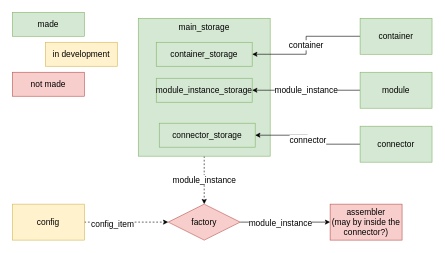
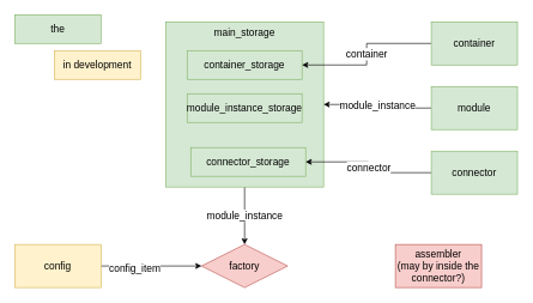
- <mxCell id="20" value="made" style="rounded=0;whiteSpace=wrap;html=1;fontSize=14;fillColor=#d5e8d4;strokeColor=#82b366;" vertex="1" parent="1"><mxGeometry x="20" y="20" width="120" height="40" as="geometry" /></mxCell>
+ <mxCell id="20" value="the" style="rounded=0;whiteSpace=wrap;html=1;fontSize=14;fillColor=#d5e8d4;strokeColor=#82b366;" vertex="1" parent="1"><mxGeometry x="20" y="20" width="120" height="40" as="geometry" /></mxCell>
- <mxCell id="22" value="not made" style="rounded=0;whiteSpace=wrap;html=1;fontSize=14;fillColor=#f8cecc;strokeColor=#b85450;" vertex="1" parent="1"><mxGeometry x="20" y="120" width="120" height="40" as="geometry" /></mxCell>
- <mxCell id="9" value="module_instance" style="edgeStyle=orthogonalEdgeStyle;rounded=0;orthogonalLoop=1;jettySize=auto;html=1;exitX=0;exitY=0.5;exitDx=0;exitDy=0;entryX=1;entryY=0.5;entryDx=0;entryDy=0;align=center;fontSize=14;" parent="1" source="10" target="5" edge="1"><mxGeometry relative="1" as="geometry" /></mxCell>
+ <mxCell id="9" value="module_instance" style="edgeStyle=orthogonalEdgeStyle;rounded=0;orthogonalLoop=1;jettySize=auto;html=1;exitX=0;exitY=0.5;exitDx=0;exitDy=0;align=center;fontSize=14;" parent="1" source="10" target="3" edge="1"><mxGeometry relative="1" as="geometry" /></mxCell>
- <mxCell id="2" value="module_instance" style="edgeStyle=orthogonalEdgeStyle;rounded=0;orthogonalLoop=1;jettySize=auto;html=1;exitX=0.5;exitY=1;exitDx=0;exitDy=0;entryX=0.5;entryY=0;entryDx=0;entryDy=0;align=center;fontSize=14;dashed=1;" parent="1" source="3" target="15" edge="1"><mxGeometry relative="1" as="geometry" /></mxCell>
+ <mxCell id="2" value="module_instance" style="edgeStyle=orthogonalEdgeStyle;rounded=0;orthogonalLoop=1;jettySize=auto;html=1;exitX=0.5;exitY=1;exitDx=0;exitDy=0;entryX=0.5;entryY=0;entryDx=0;entryDy=0;align=center;fontSize=14;" parent="1" source="3" target="15" edge="1"><mxGeometry relative="1" as="geometry" /></mxCell>
- <mxCell id="17" style="edgeStyle=orthogonalEdgeStyle;rounded=0;orthogonalLoop=1;jettySize=auto;html=1;exitX=1;exitY=0.5;exitDx=0;exitDy=0;entryX=0;entryY=0.5;entryDx=0;entryDy=0;align=center;fontSize=14;dashed=1;" parent="1" source="19" target="15" edge="1"><mxGeometry relative="1" as="geometry" /></mxCell>
+ <mxCell id="17" style="edgeStyle=orthogonalEdgeStyle;rounded=0;orthogonalLoop=1;jettySize=auto;html=1;exitX=1;exitY=0.5;exitDx=0;exitDy=0;entryX=0;entryY=0.5;entryDx=0;entryDy=0;align=center;fontSize=14;" parent="1" source="19" target="15" edge="1"><mxGeometry relative="1" as="geometry" /></mxCell>
- <mxCell id="13" style="edgeStyle=orthogonalEdgeStyle;rounded=0;orthogonalLoop=1;jettySize=auto;html=1;exitX=1;exitY=0.5;exitDx=0;exitDy=0;entryX=0;entryY=0.5;entryDx=0;entryDy=0;align=center;fontSize=14;" parent="1" source="15" target="16" edge="1"><mxGeometry relative="1" as="geometry" /></mxCell>
- <mxCell id="14" value="module_instance" style="edgeLabel;html=1;align=center;verticalAlign=middle;resizable=0;points=[];fontSize=14;" parent="13" vertex="1" connectable="0"><mxGeometry x="-0.114" y="-1" relative="1" as="geometry"><mxPoint as="offset" /></mxGeometry></mxCell>
